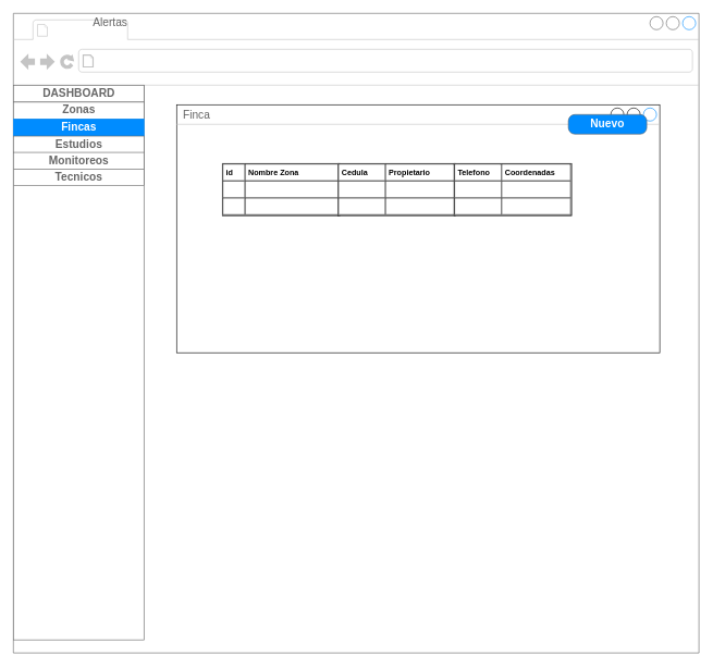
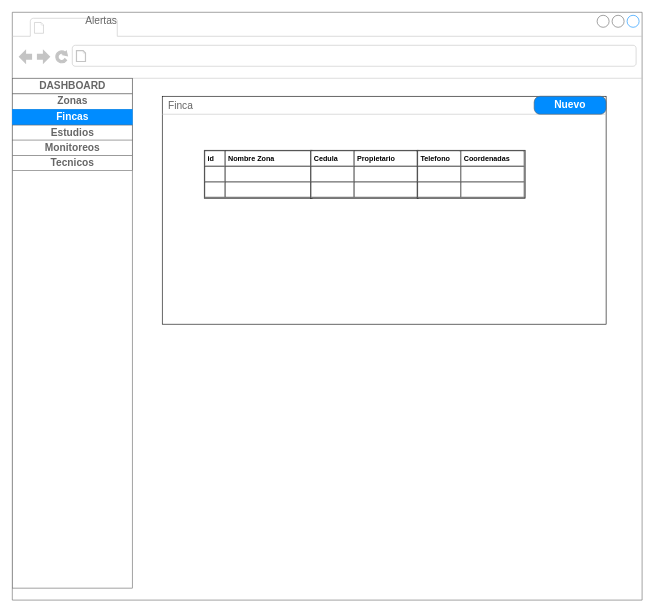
- <mxCell id="12" value="Nuevo" style="strokeWidth=1;shadow=0;dashed=0;align=center;html=1;shape=mxgraph.mockup.buttons.button;strokeColor=#666666;fontColor=#ffffff;mainText=;buttonStyle=round;fontSize=17;fontStyle=1;fillColor=#008cff;whiteSpace=wrap;" vertex="1" parent="2"><mxGeometry x="850" y="155" width="120" height="30" as="geometry" /></mxCell>
+ <mxCell id="12" value="Nuevo" style="strokeWidth=1;shadow=0;dashed=0;align=center;html=1;shape=mxgraph.mockup.buttons.button;strokeColor=#666666;fontColor=#ffffff;mainText=;buttonStyle=round;fontSize=17;fontStyle=1;fillColor=#008cff;whiteSpace=wrap;" vertex="1" parent="2"><mxGeometry x="870" y="140" width="120" height="30" as="geometry" /></mxCell>
